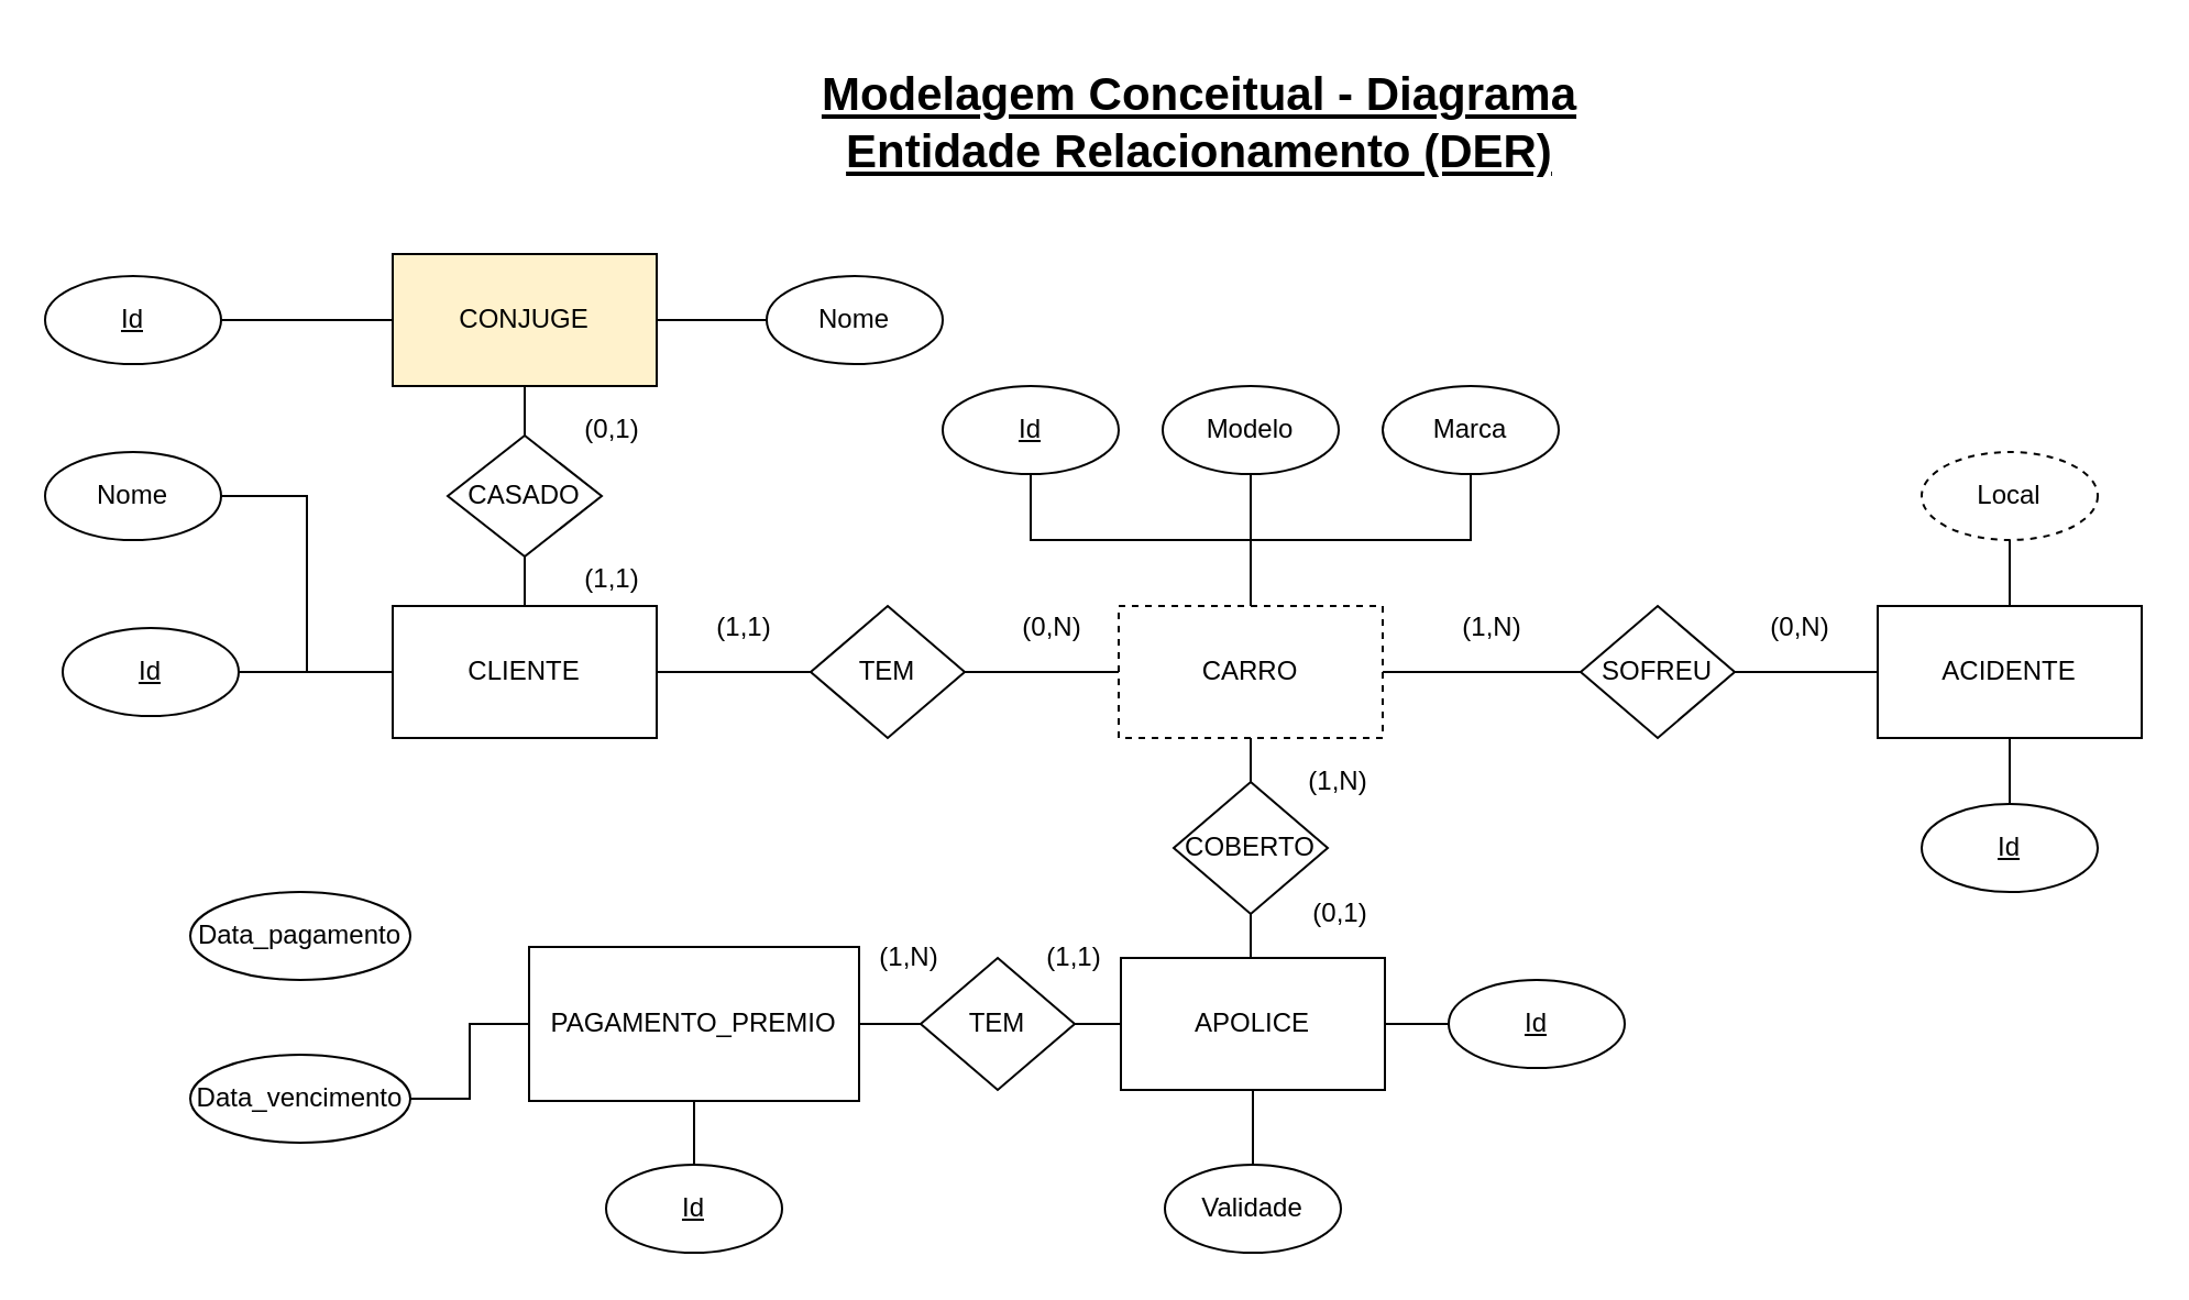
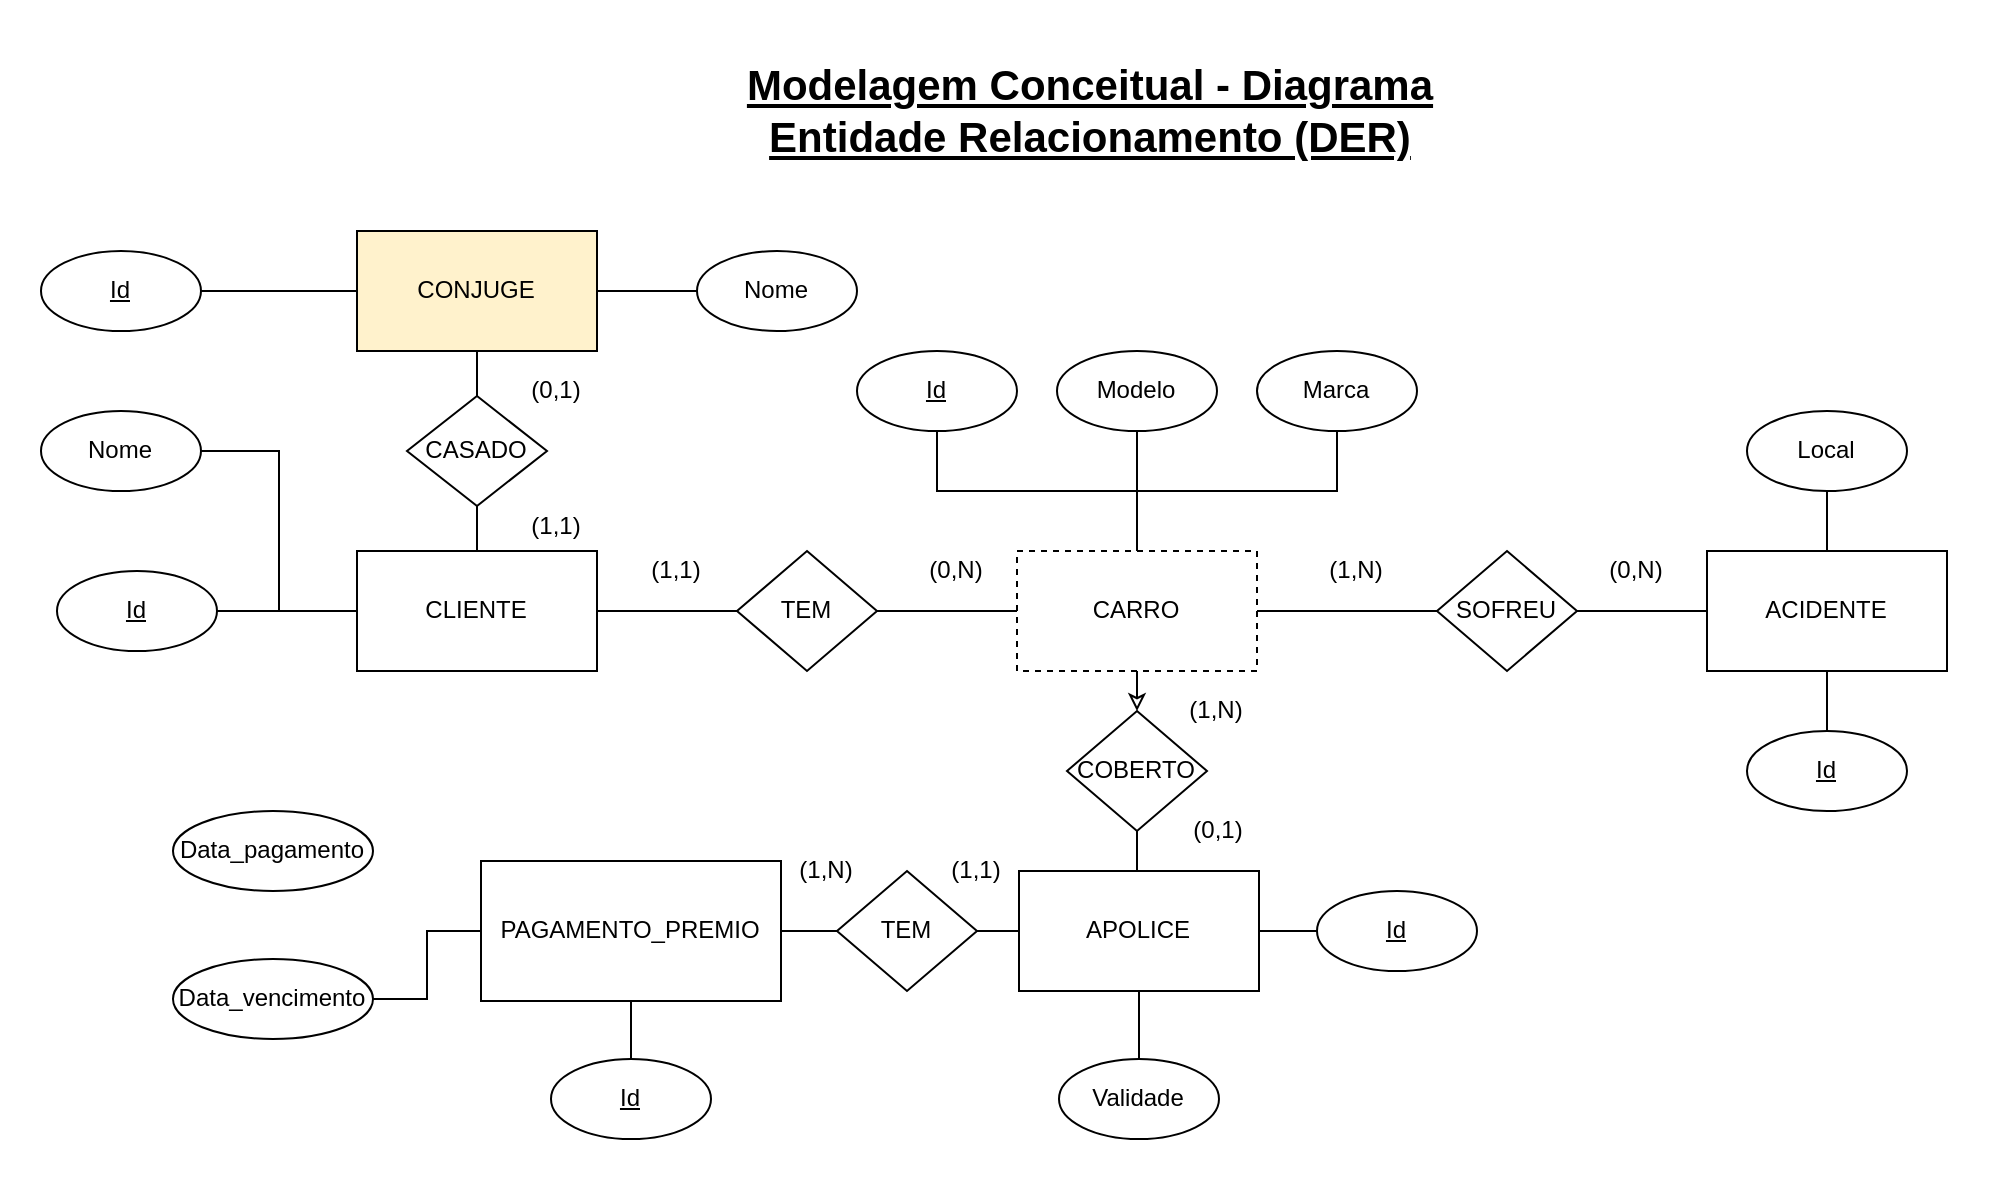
- <mxCell id="28" value="Local" style="ellipse;whiteSpace=wrap;html=1;dashed=1;" parent="1" vertex="1"><mxGeometry x="873" y="205" width="80" height="40" as="geometry" /></mxCell>
+ <mxCell id="28" value="Local" style="ellipse;whiteSpace=wrap;html=1;" parent="1" vertex="1"><mxGeometry x="873" y="205" width="80" height="40" as="geometry" /></mxCell>
- <mxCell id="6" style="edgeStyle=orthogonalEdgeStyle;rounded=0;orthogonalLoop=1;jettySize=auto;html=1;exitX=0.5;exitY=1;exitDx=0;exitDy=0;entryX=0.5;entryY=0;entryDx=0;entryDy=0;endArrow=none;endFill=0;" parent="1" source="7" target="43" edge="1"><mxGeometry relative="1" as="geometry" /></mxCell>
+ <mxCell id="6" style="edgeStyle=orthogonalEdgeStyle;rounded=0;orthogonalLoop=1;jettySize=auto;html=1;exitX=0.5;exitY=1;exitDx=0;exitDy=0;entryX=0.5;entryY=0;entryDx=0;entryDy=0;endArrow=classic;endFill=0;" parent="1" source="7" target="43" edge="1"><mxGeometry relative="1" as="geometry" /></mxCell>
